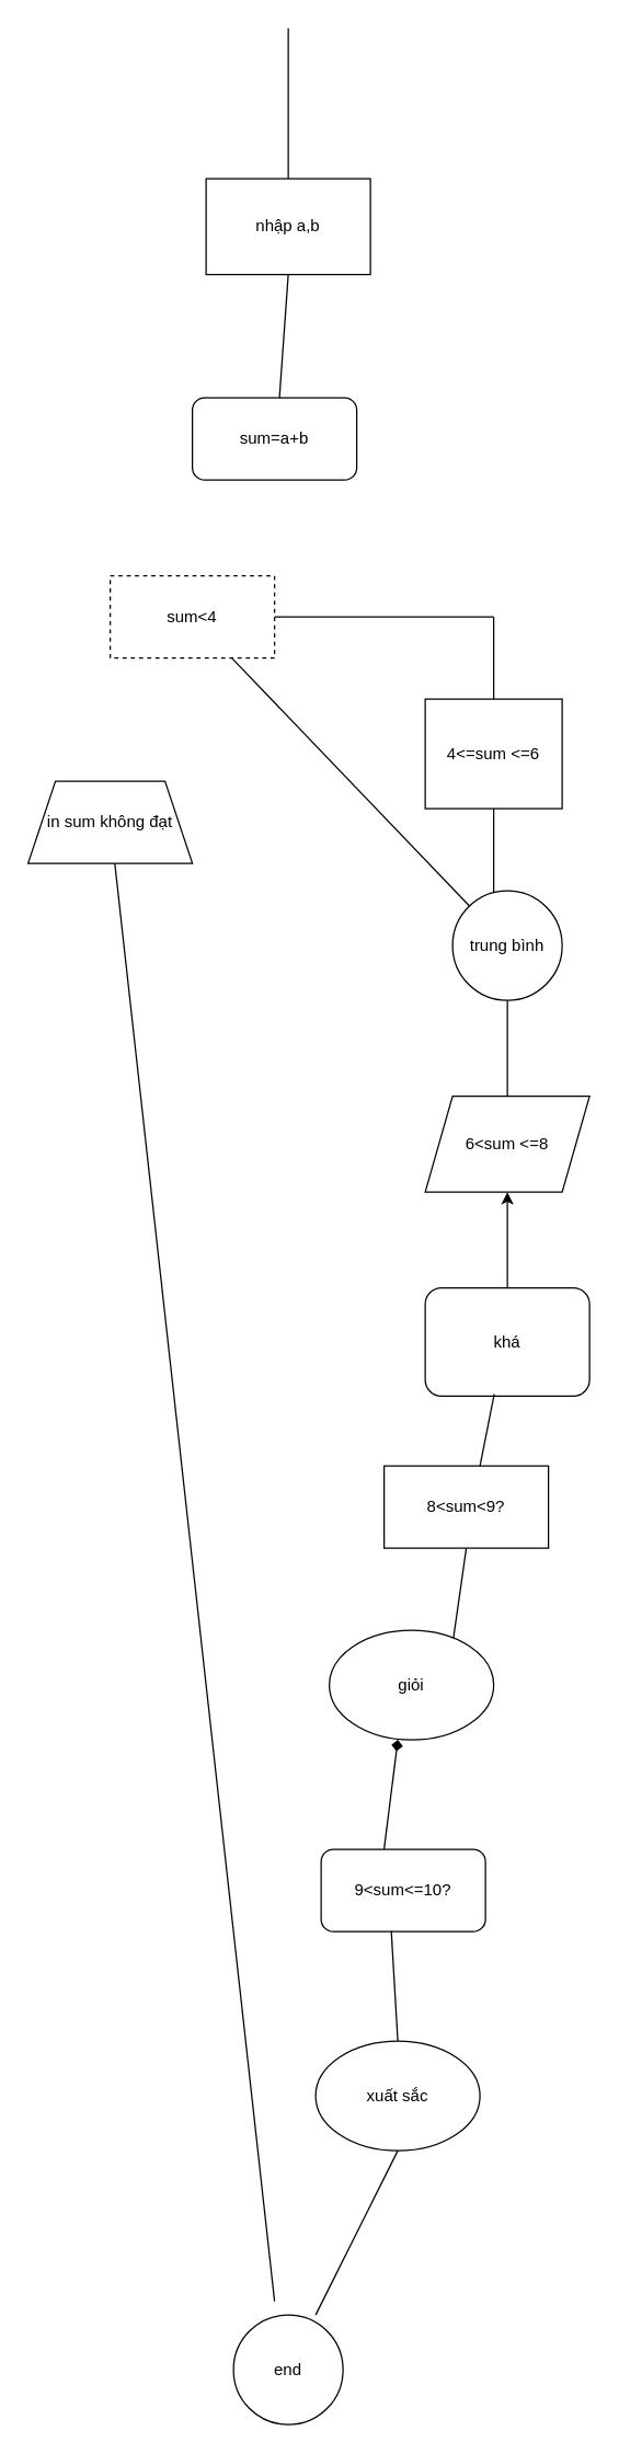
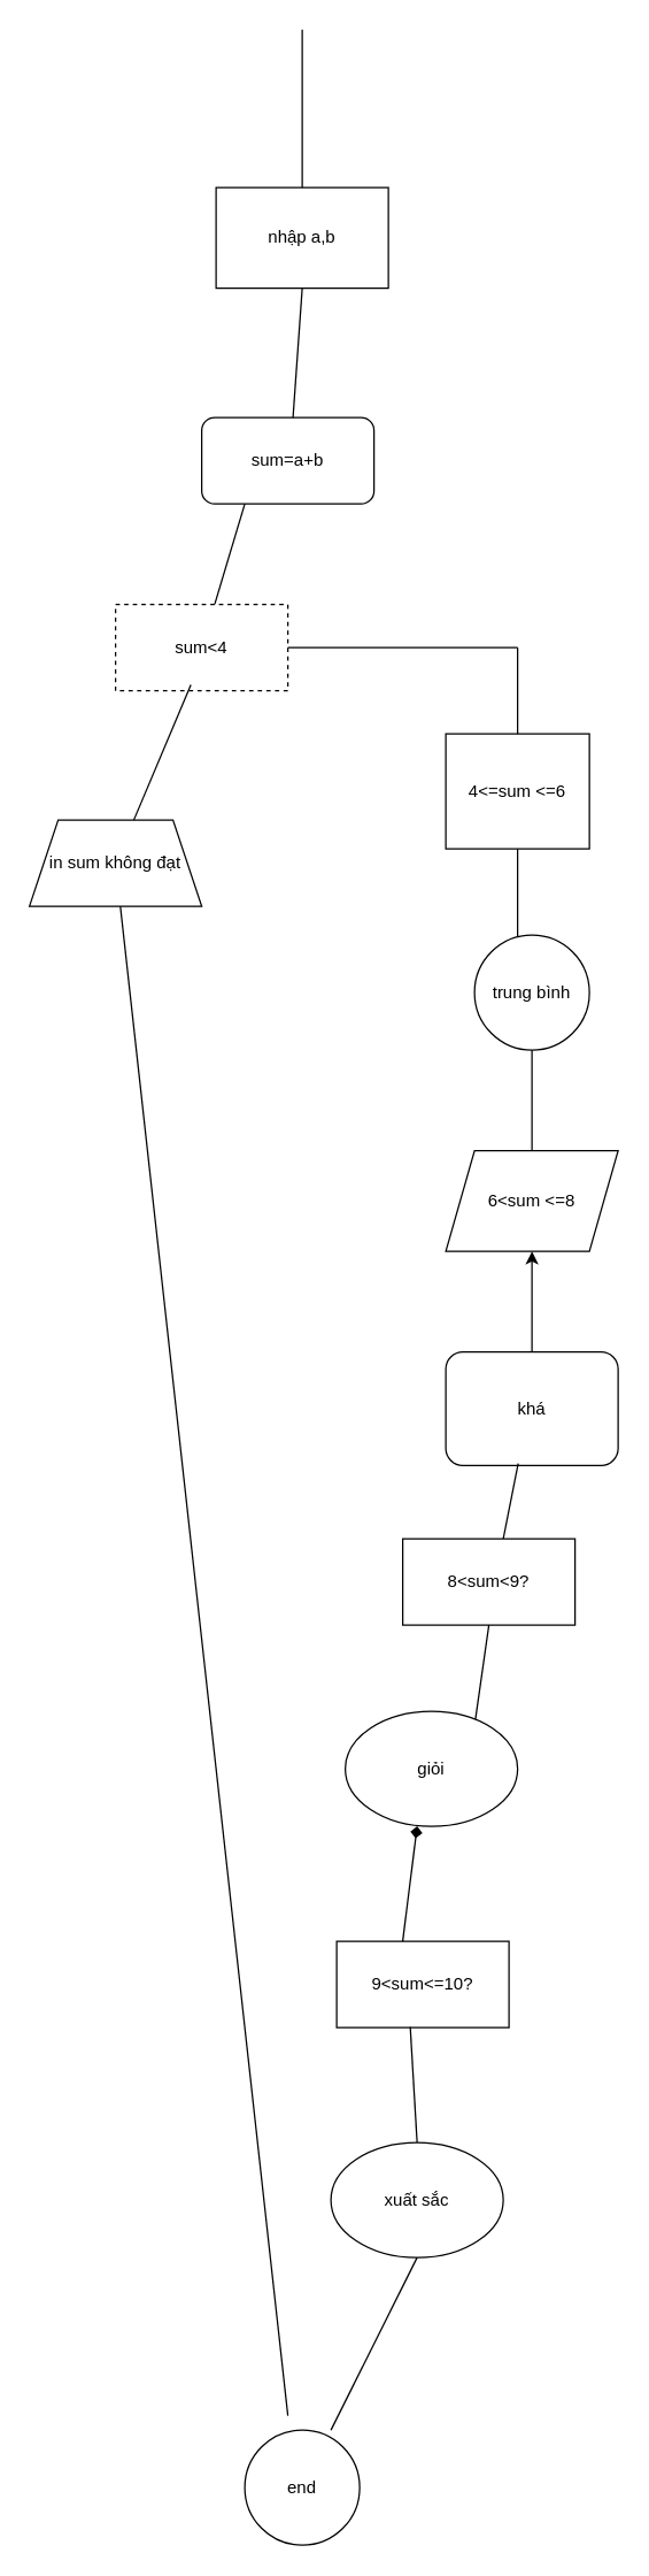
+ <mxCell id="19" value="" style="endArrow=none;html=1;rounded=0;entryX=0.437;entryY=0.933;entryDx=0;entryDy=0;entryPerimeter=0;" edge="1" parent="1" source="8" target="9"><mxGeometry width="50" height="50" relative="1" as="geometry"><mxPoint x="210" y="670" as="sourcePoint" /><mxPoint x="260" y="620" as="targetPoint" /></mxGeometry></mxCell>
- <mxCell id="7" value="" style="endArrow=none;html=1;rounded=0;" edge="1" parent="1" source="9" target="15"><mxGeometry width="50" height="50" relative="1" as="geometry"><mxPoint x="140" y="500" as="sourcePoint" /><mxPoint x="260" y="420" as="targetPoint" /></mxGeometry></mxCell>
+ <mxCell id="7" value="" style="endArrow=none;html=1;rounded=0;entryX=0.25;entryY=1;entryDx=0;entryDy=0;" edge="1" parent="1" source="9" target="6"><mxGeometry width="50" height="50" relative="1" as="geometry"><mxPoint x="140" y="500" as="sourcePoint" /><mxPoint x="260" y="420" as="targetPoint" /></mxGeometry></mxCell>
- <mxCell id="24" value="9&amp;lt;sum&amp;lt;=10?" style="whiteSpace=wrap;html=1;rounded=1;" vertex="1" parent="1"><mxGeometry x="234" y="1350" width="120" height="60" as="geometry" /></mxCell>
+ <mxCell id="24" value="9&amp;lt;sum&amp;lt;=10?" style="rounded=0;whiteSpace=wrap;html=1;" vertex="1" parent="1"><mxGeometry x="234" y="1350" width="120" height="60" as="geometry" /></mxCell>
